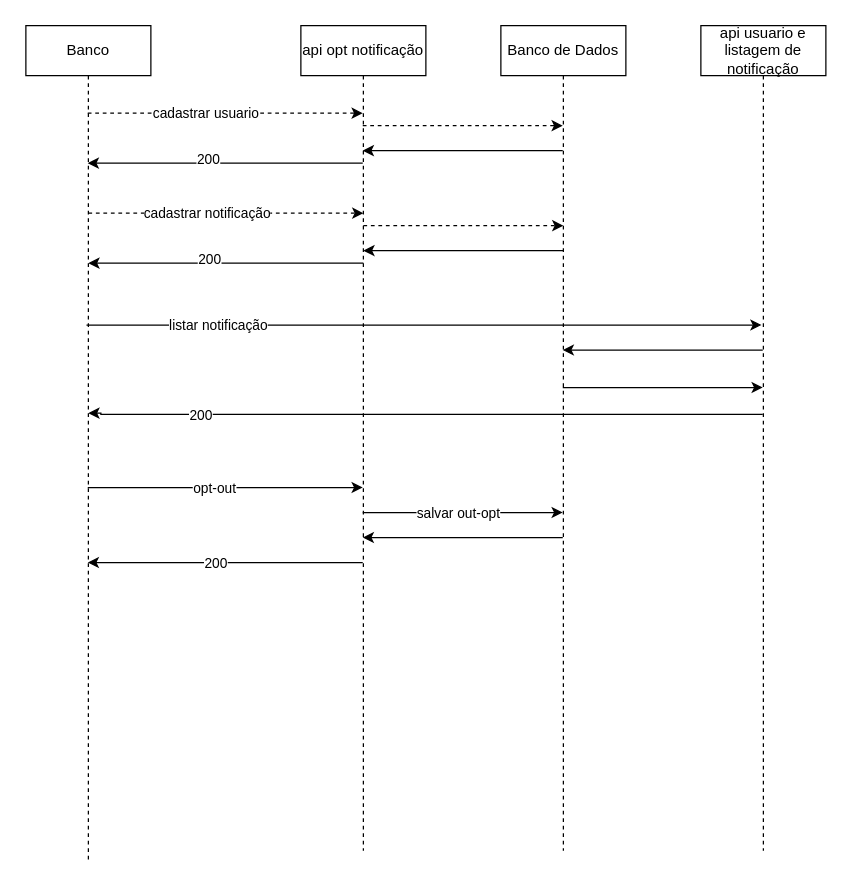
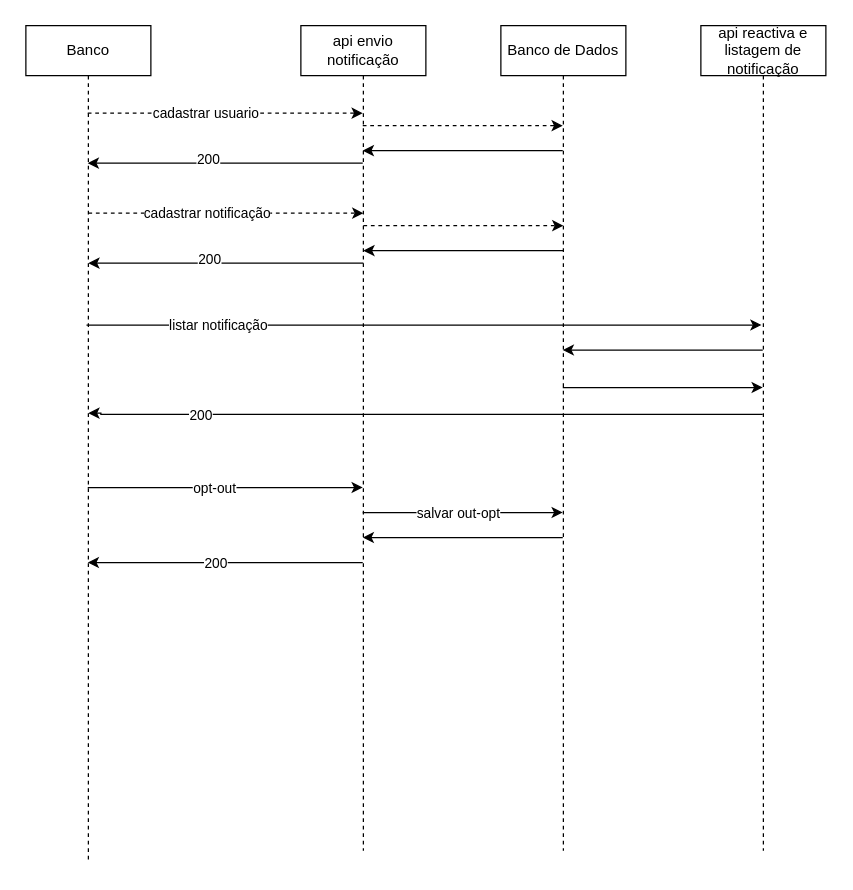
- <mxCell id="16" value="api opt notificação" style="shape=umlLifeline;perimeter=lifelinePerimeter;whiteSpace=wrap;html=1;container=1;dropTarget=0;collapsible=0;recursiveResize=0;outlineConnect=0;portConstraint=eastwest;newEdgeStyle={&quot;curved&quot;:0,&quot;rounded&quot;:0};" vertex="1" parent="1"><mxGeometry x="240" y="20" width="100" height="660" as="geometry" /></mxCell>
+ <mxCell id="16" value="api envio notificação" style="shape=umlLifeline;perimeter=lifelinePerimeter;whiteSpace=wrap;html=1;container=1;dropTarget=0;collapsible=0;recursiveResize=0;outlineConnect=0;portConstraint=eastwest;newEdgeStyle={&quot;curved&quot;:0,&quot;rounded&quot;:0};" vertex="1" parent="1"><mxGeometry x="240" y="20" width="100" height="660" as="geometry" /></mxCell>
- <mxCell id="24" value="api usuario e listagem de notificação" style="shape=umlLifeline;perimeter=lifelinePerimeter;whiteSpace=wrap;html=1;container=1;dropTarget=0;collapsible=0;recursiveResize=0;outlineConnect=0;portConstraint=eastwest;newEdgeStyle={&quot;curved&quot;:0,&quot;rounded&quot;:0};" vertex="1" parent="1"><mxGeometry x="560" y="20" width="100" height="660" as="geometry" /></mxCell>
+ <mxCell id="24" value="api reactiva e listagem de notificação" style="shape=umlLifeline;perimeter=lifelinePerimeter;whiteSpace=wrap;html=1;container=1;dropTarget=0;collapsible=0;recursiveResize=0;outlineConnect=0;portConstraint=eastwest;newEdgeStyle={&quot;curved&quot;:0,&quot;rounded&quot;:0};" vertex="1" parent="1"><mxGeometry x="560" y="20" width="100" height="660" as="geometry" /></mxCell>
